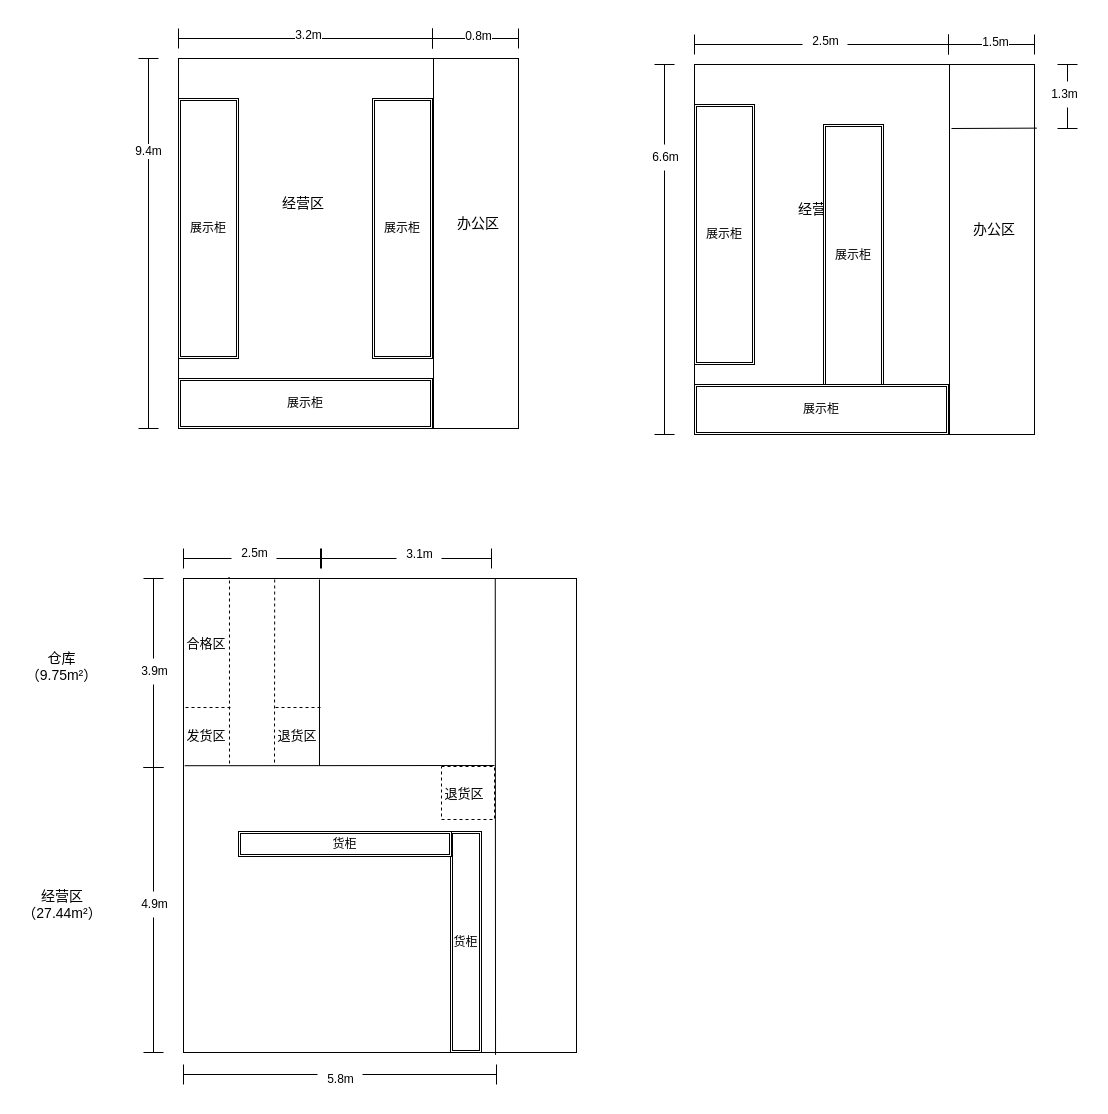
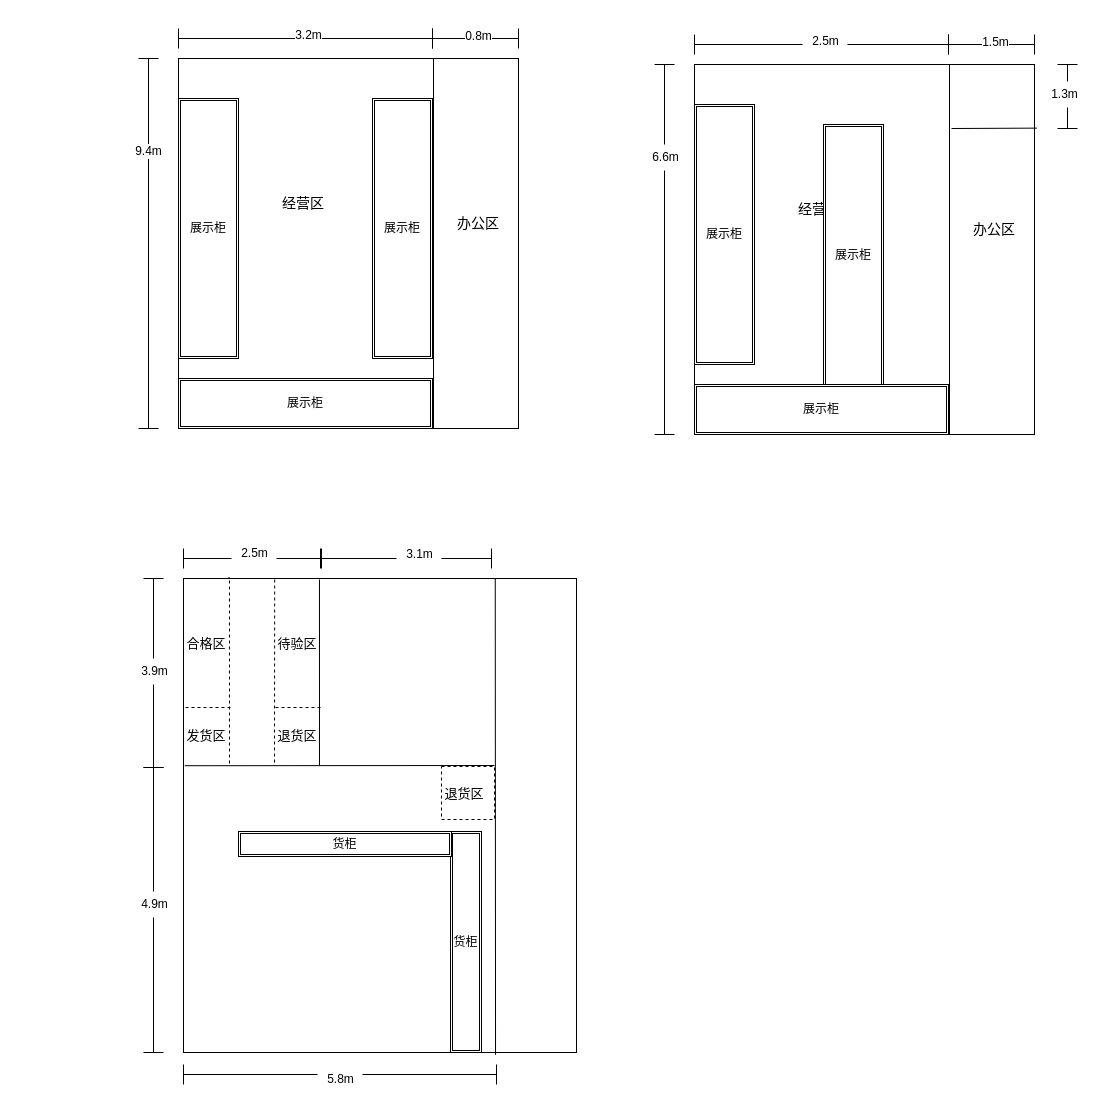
+ <mxCell id="38" value="待验区" style="text;html=1;align=center;verticalAlign=middle;whiteSpace=wrap;rounded=0;fontSize=13;" parent="1" vertex="1"><mxGeometry x="267" y="628" width="60" height="30" as="geometry" /></mxCell>
- <mxCell id="47" value="仓库&lt;div&gt;（9.75m²）&lt;/div&gt;" style="text;html=1;align=center;verticalAlign=middle;whiteSpace=wrap;rounded=0;fontSize=14;" parent="1" vertex="1"><mxGeometry x="21" y="651" width="81" height="30" as="geometry" /></mxCell>
- <mxCell id="19" value="经营区&lt;div&gt;（27.44m²）&lt;/div&gt;" style="text;html=1;align=center;verticalAlign=middle;whiteSpace=wrap;rounded=0;fontSize=14;" parent="1" vertex="1"><mxGeometry x="20" y="889" width="84" height="30" as="geometry" /></mxCell>
